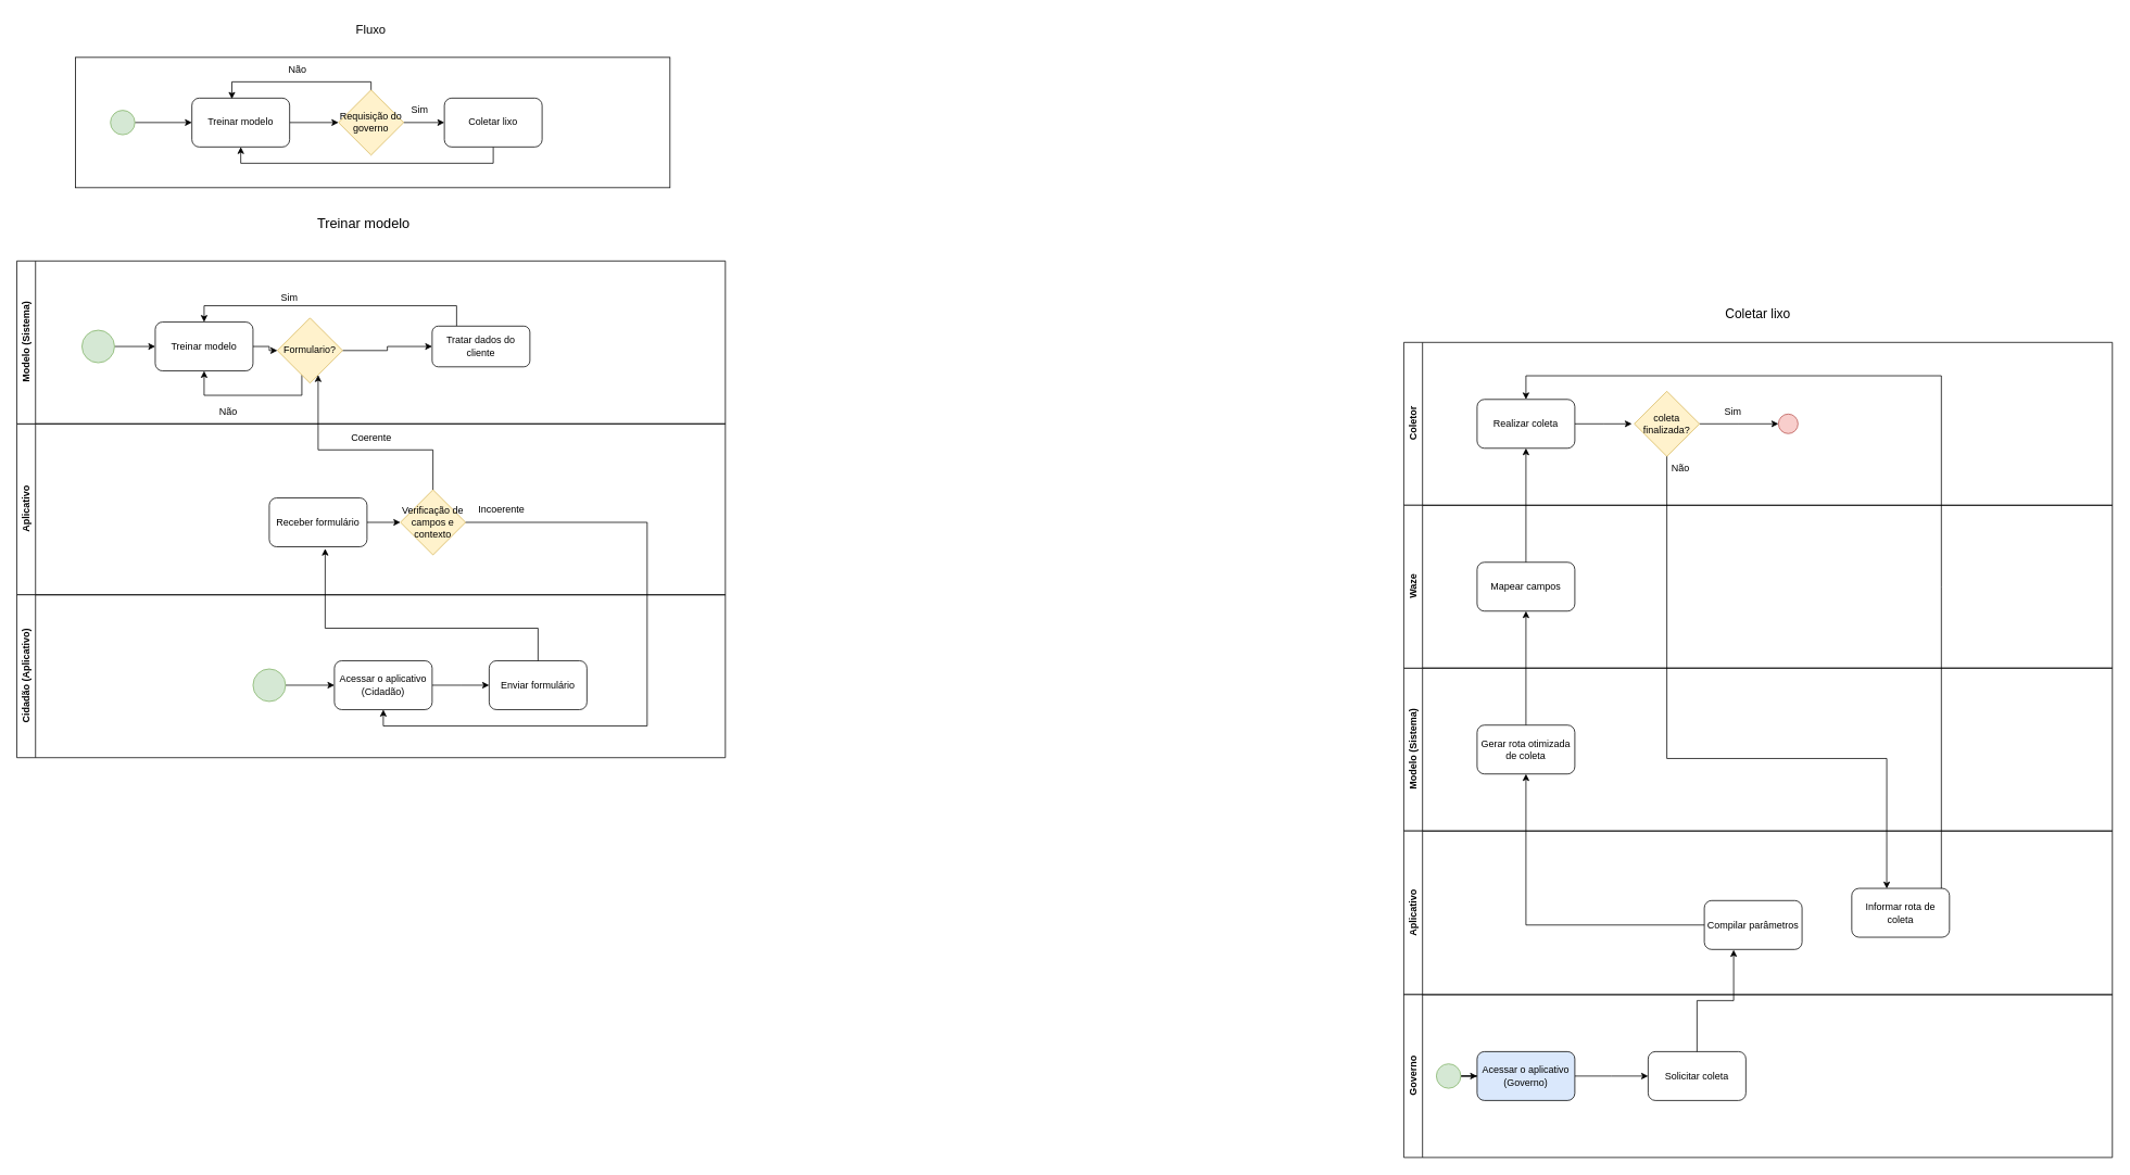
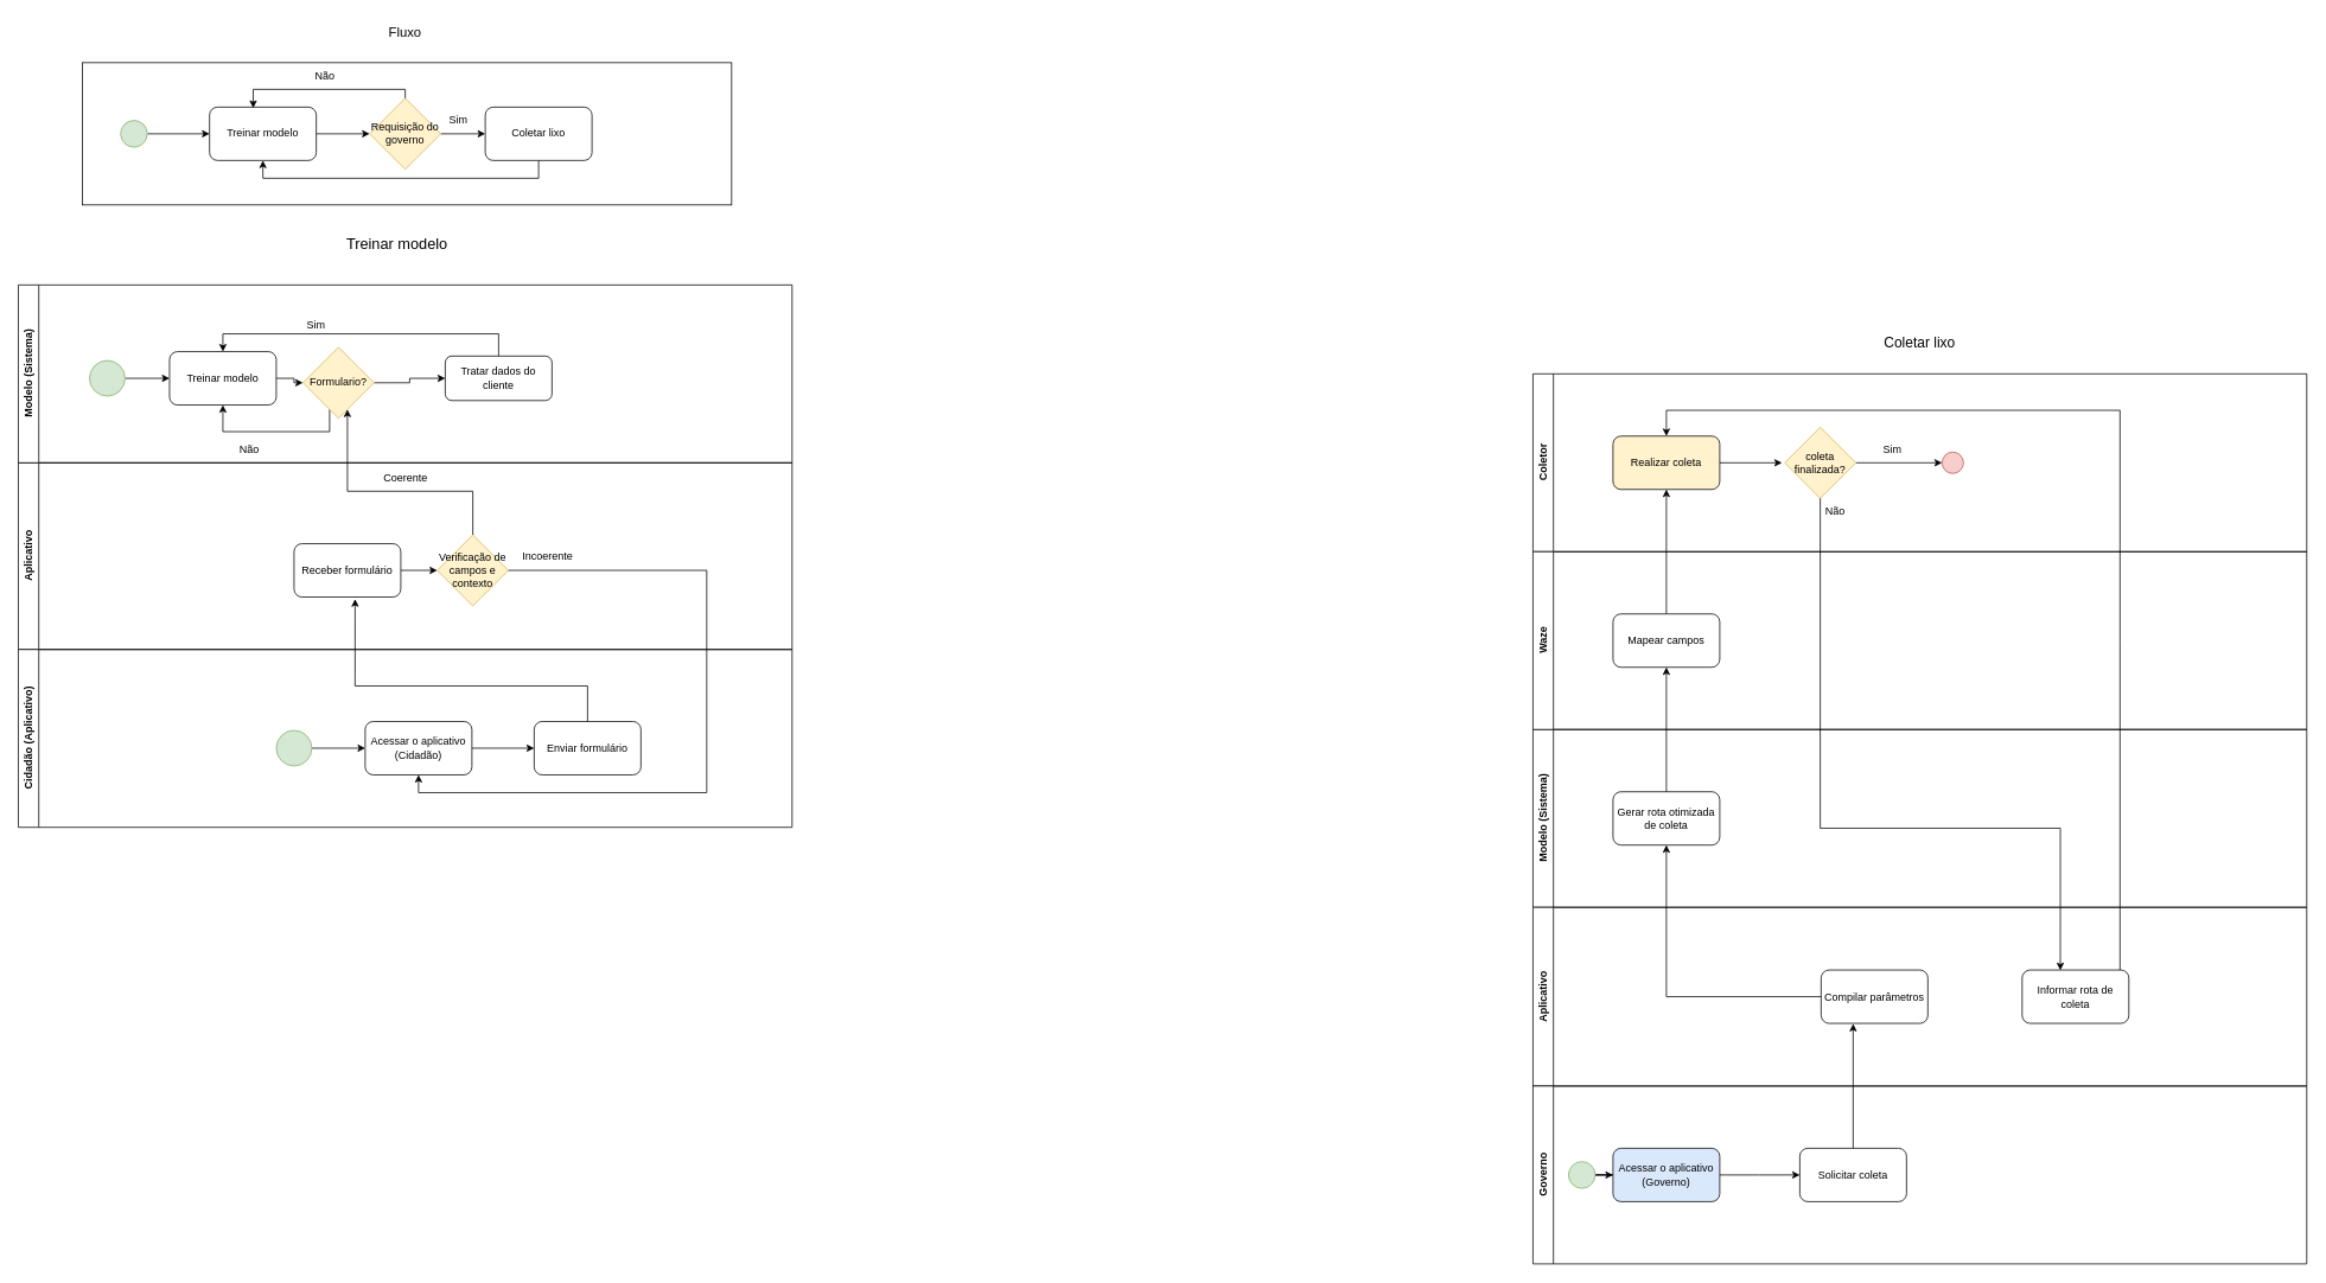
- <mxCell id="34" value="Tratar dados do cliente" style="rounded=1;whiteSpace=wrap;html=1;" parent="25" vertex="1"><mxGeometry x="510" y="80" width="120" height="50" as="geometry" /></mxCell>
+ <mxCell id="34" value="Tratar dados do cliente" style="rounded=1;whiteSpace=wrap;html=1;" parent="25" vertex="1"><mxGeometry x="480" y="80" width="120" height="50" as="geometry" /></mxCell>
- <mxCell id="4" value="Realizar coleta" style="rounded=1;whiteSpace=wrap;html=1;" parent="2" vertex="1"><mxGeometry x="90" y="70" width="120" height="60" as="geometry" /></mxCell>
+ <mxCell id="4" value="Realizar coleta" style="rounded=1;whiteSpace=wrap;html=1;fillColor=#fff2cc;" parent="2" vertex="1"><mxGeometry x="90" y="70" width="120" height="60" as="geometry" /></mxCell>
- <mxCell id="52" value="Compilar parâmetros" style="rounded=1;whiteSpace=wrap;html=1;" parent="51" vertex="1"><mxGeometry x="369" y="85.5" width="120" height="60" as="geometry" /></mxCell>
+ <mxCell id="52" value="Compilar parâmetros" style="rounded=1;whiteSpace=wrap;html=1;" parent="51" vertex="1"><mxGeometry x="324" y="70.5" width="120" height="60" as="geometry" /></mxCell>
